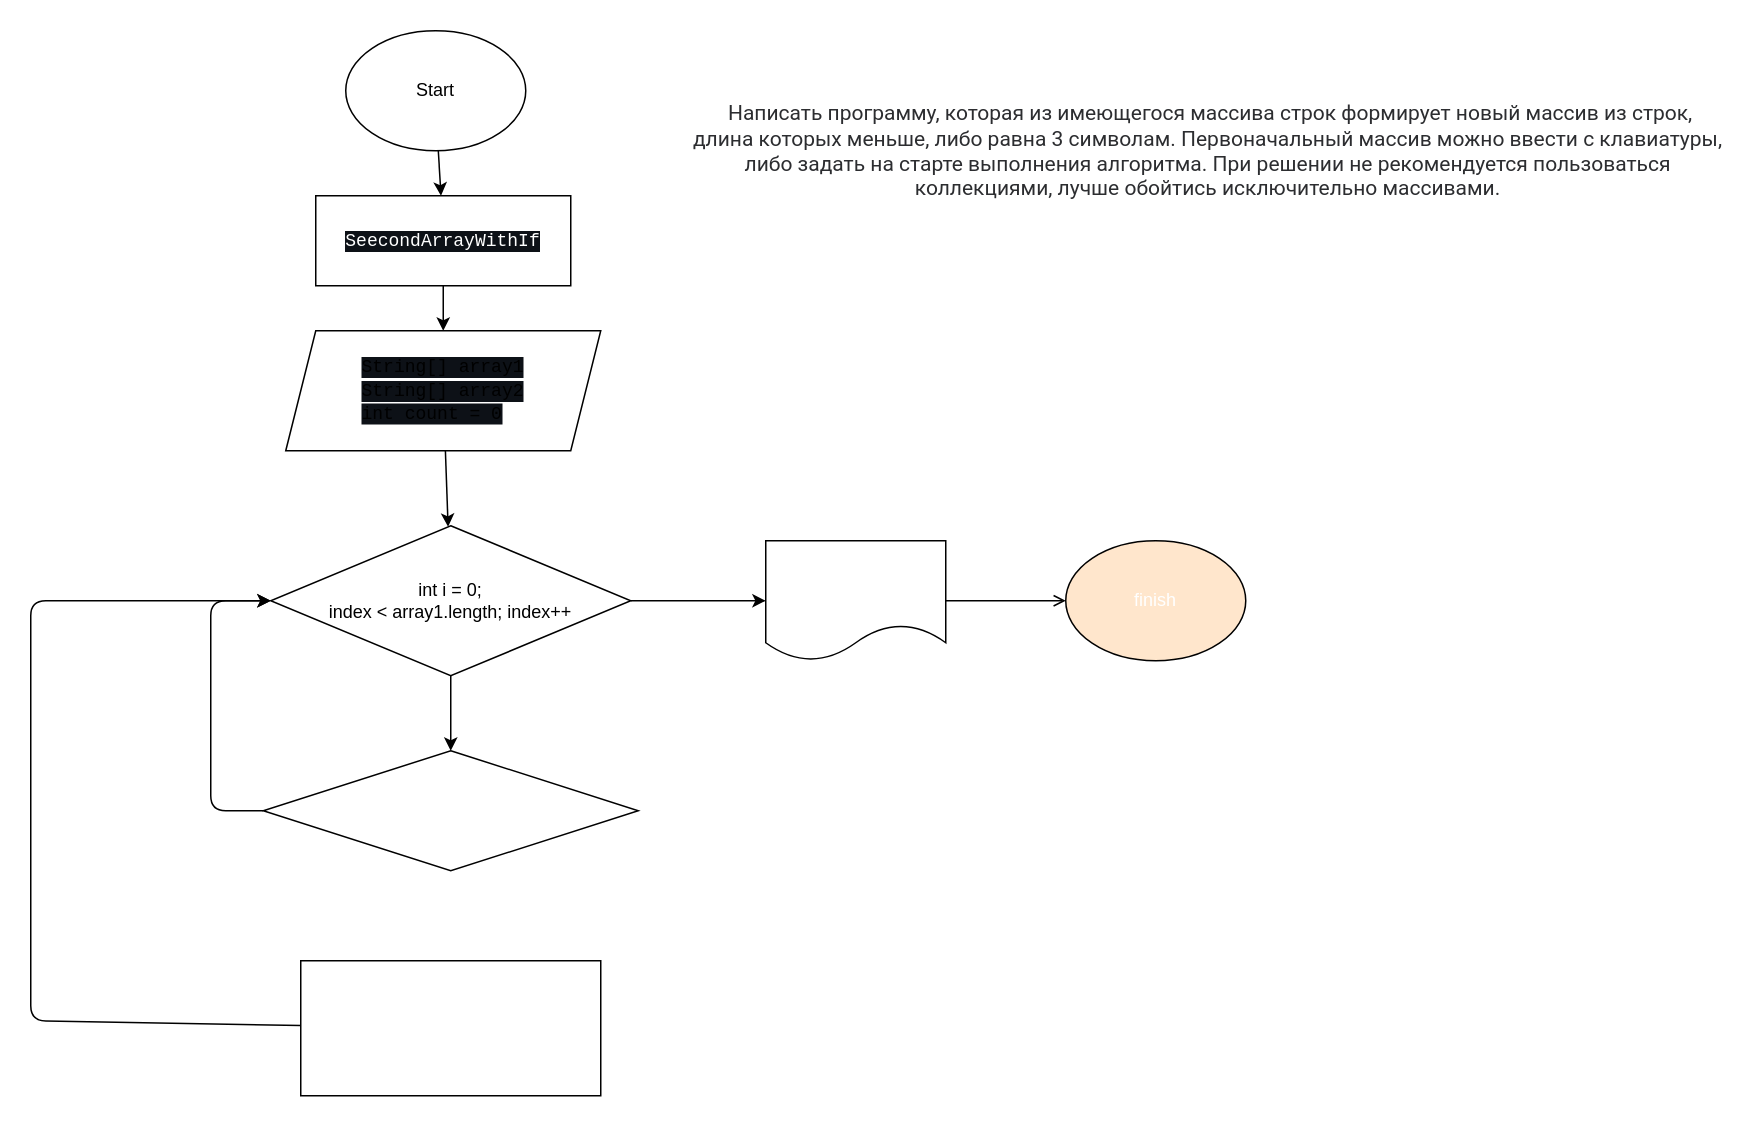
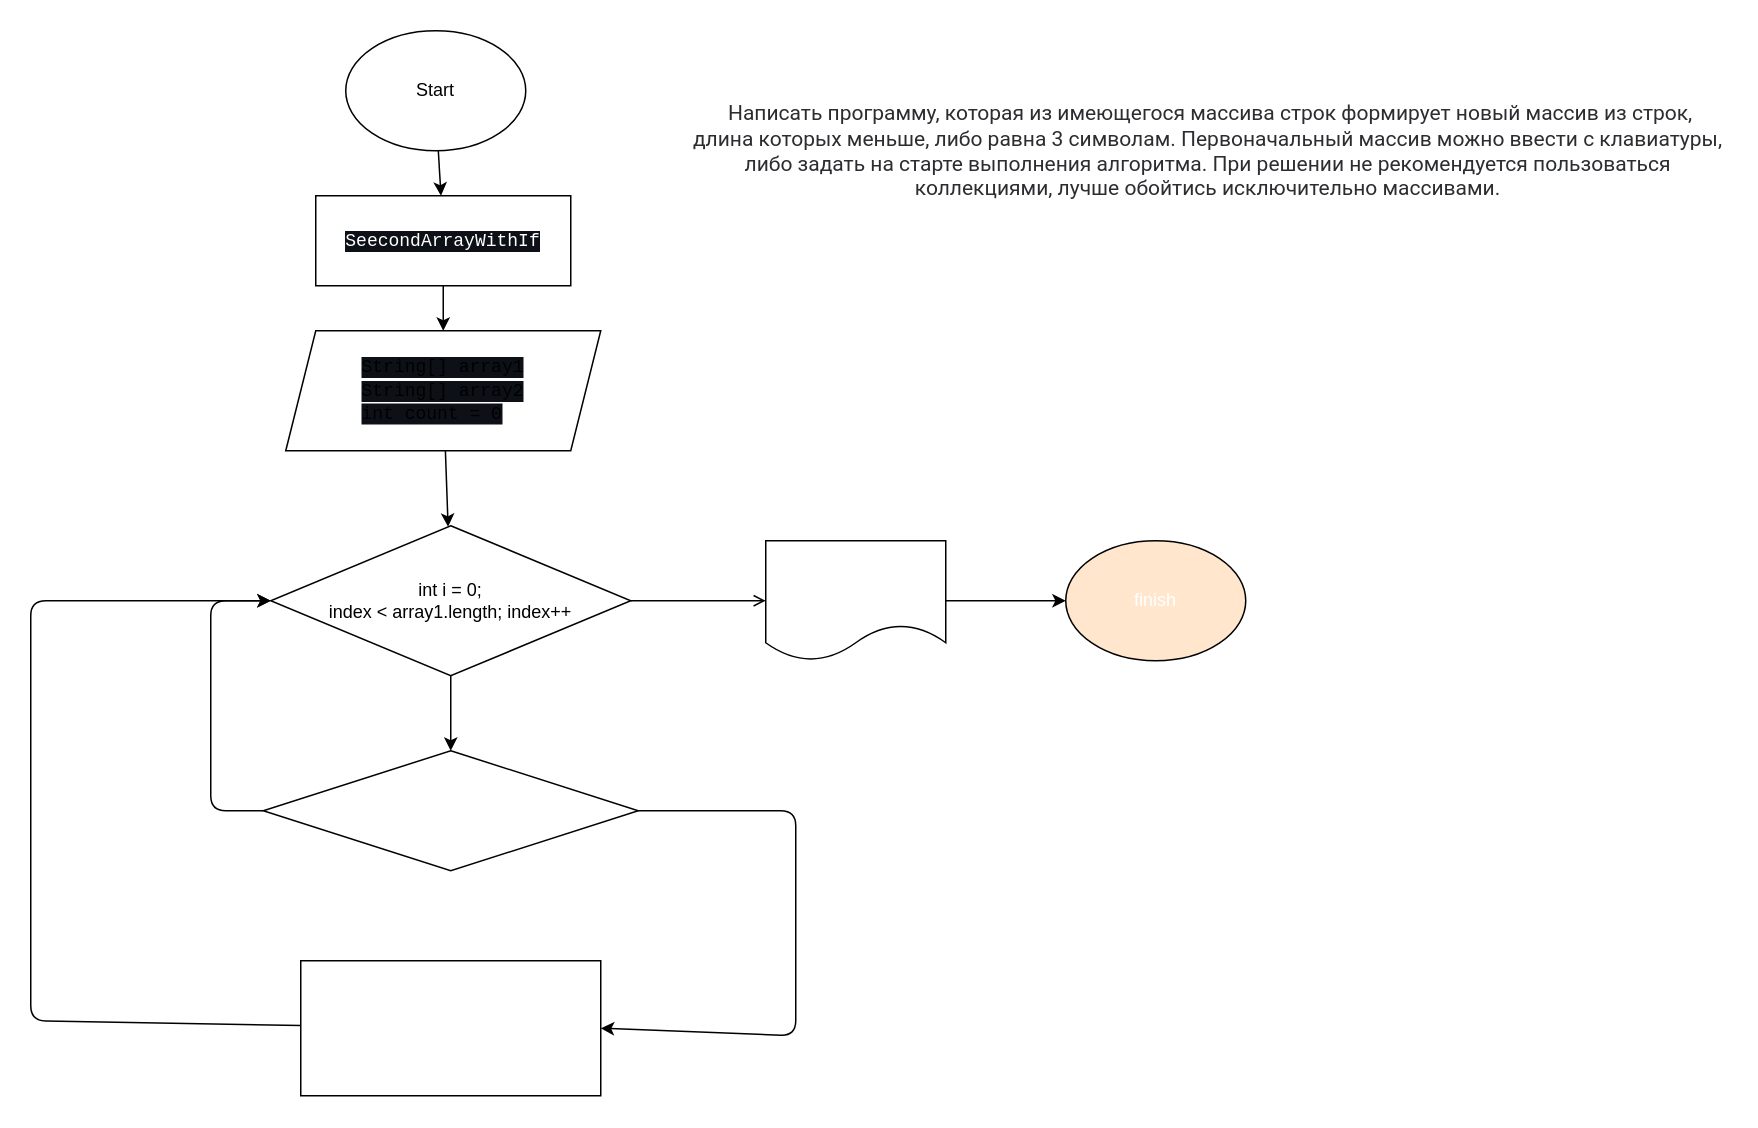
- <mxCell id="6" value="" style="edgeStyle=none;html=1;fontColor=#FFFFFF;" edge="1" parent="1" source="8" target="12"><mxGeometry relative="1" as="geometry" /></mxCell>
+ <mxCell id="6" value="" style="edgeStyle=none;html=1;fontColor=#FFFFFF;endArrow=open;" edge="1" parent="1" source="8" target="12"><mxGeometry relative="1" as="geometry" /></mxCell>
- <mxCell id="11" value="" style="edgeStyle=none;html=1;fontColor=#FFFFFF;endArrow=open;" edge="1" parent="1" source="12" target="16"><mxGeometry relative="1" as="geometry" /></mxCell>
+ <mxCell id="11" value="" style="edgeStyle=none;html=1;fontColor=#FFFFFF;" edge="1" parent="1" source="12" target="16"><mxGeometry relative="1" as="geometry" /></mxCell>
+ <mxCell id="14" style="edgeStyle=none;html=1;entryX=1;entryY=0.5;entryDx=0;entryDy=0;fontColor=#FFFFFF;" edge="1" parent="1" source="15" target="18"><mxGeometry relative="1" as="geometry"><Array as="points"><mxPoint x="530" y="540" /><mxPoint x="530" y="690" /></Array></mxGeometry></mxCell>
